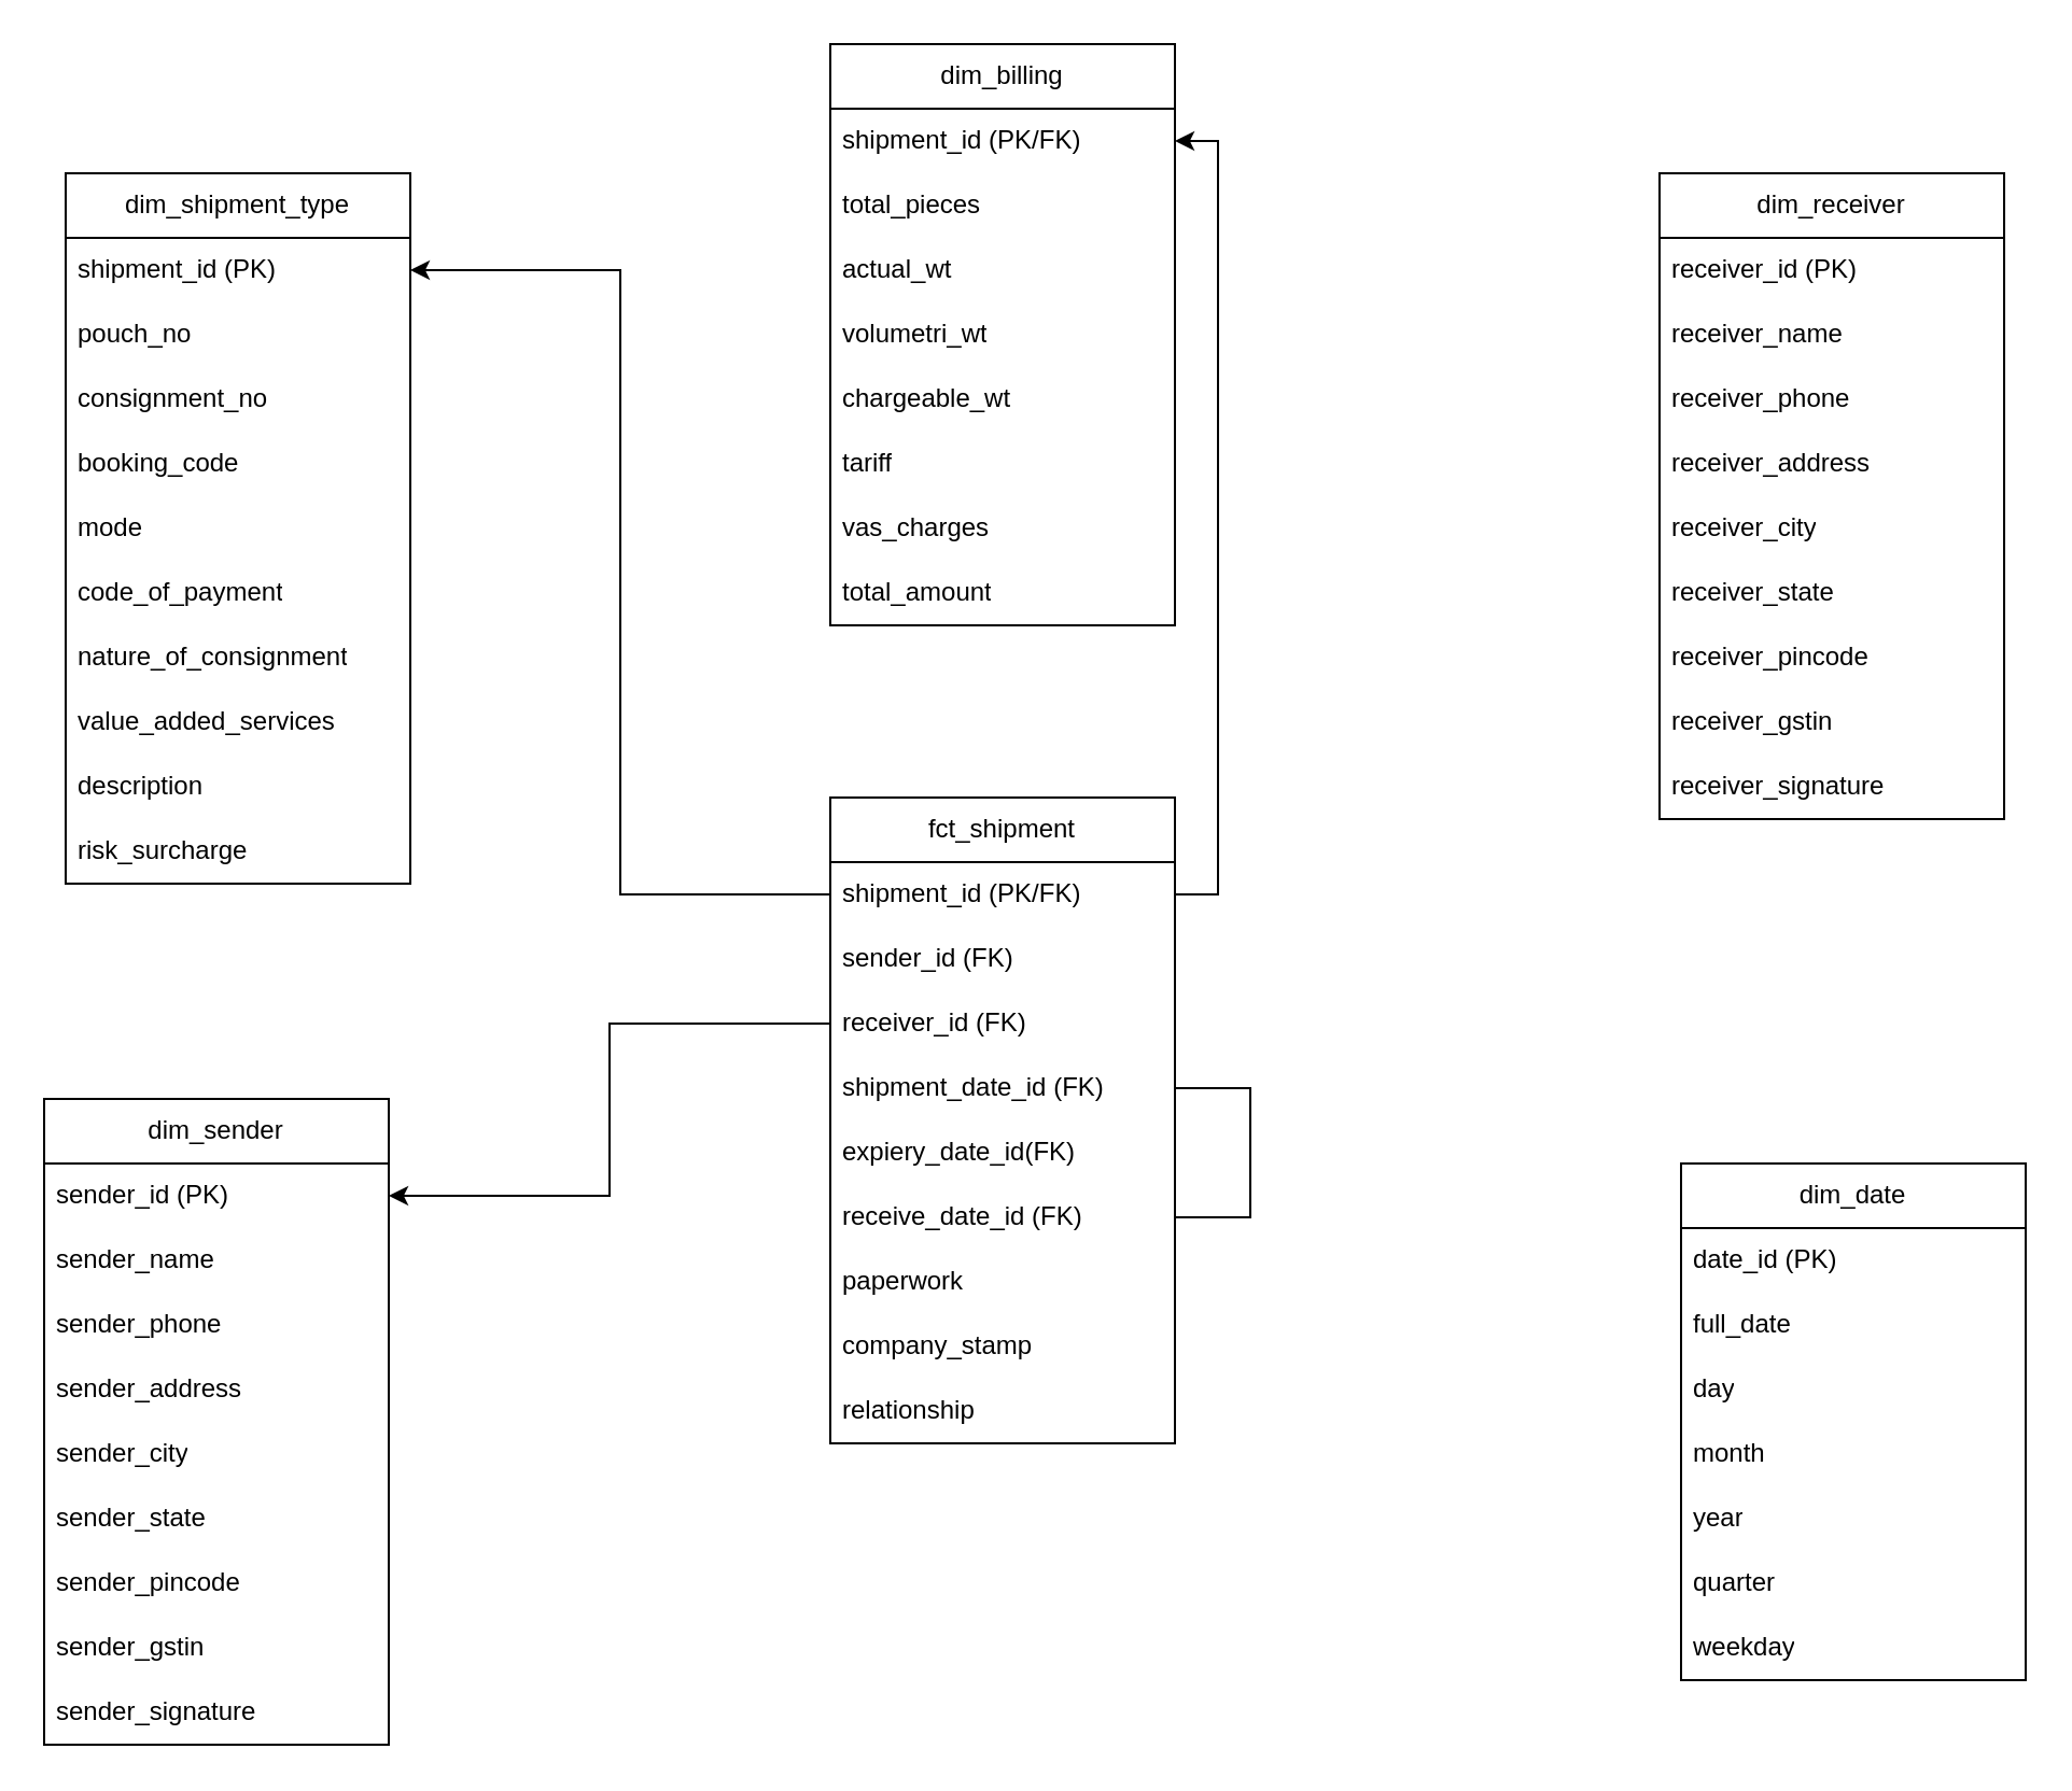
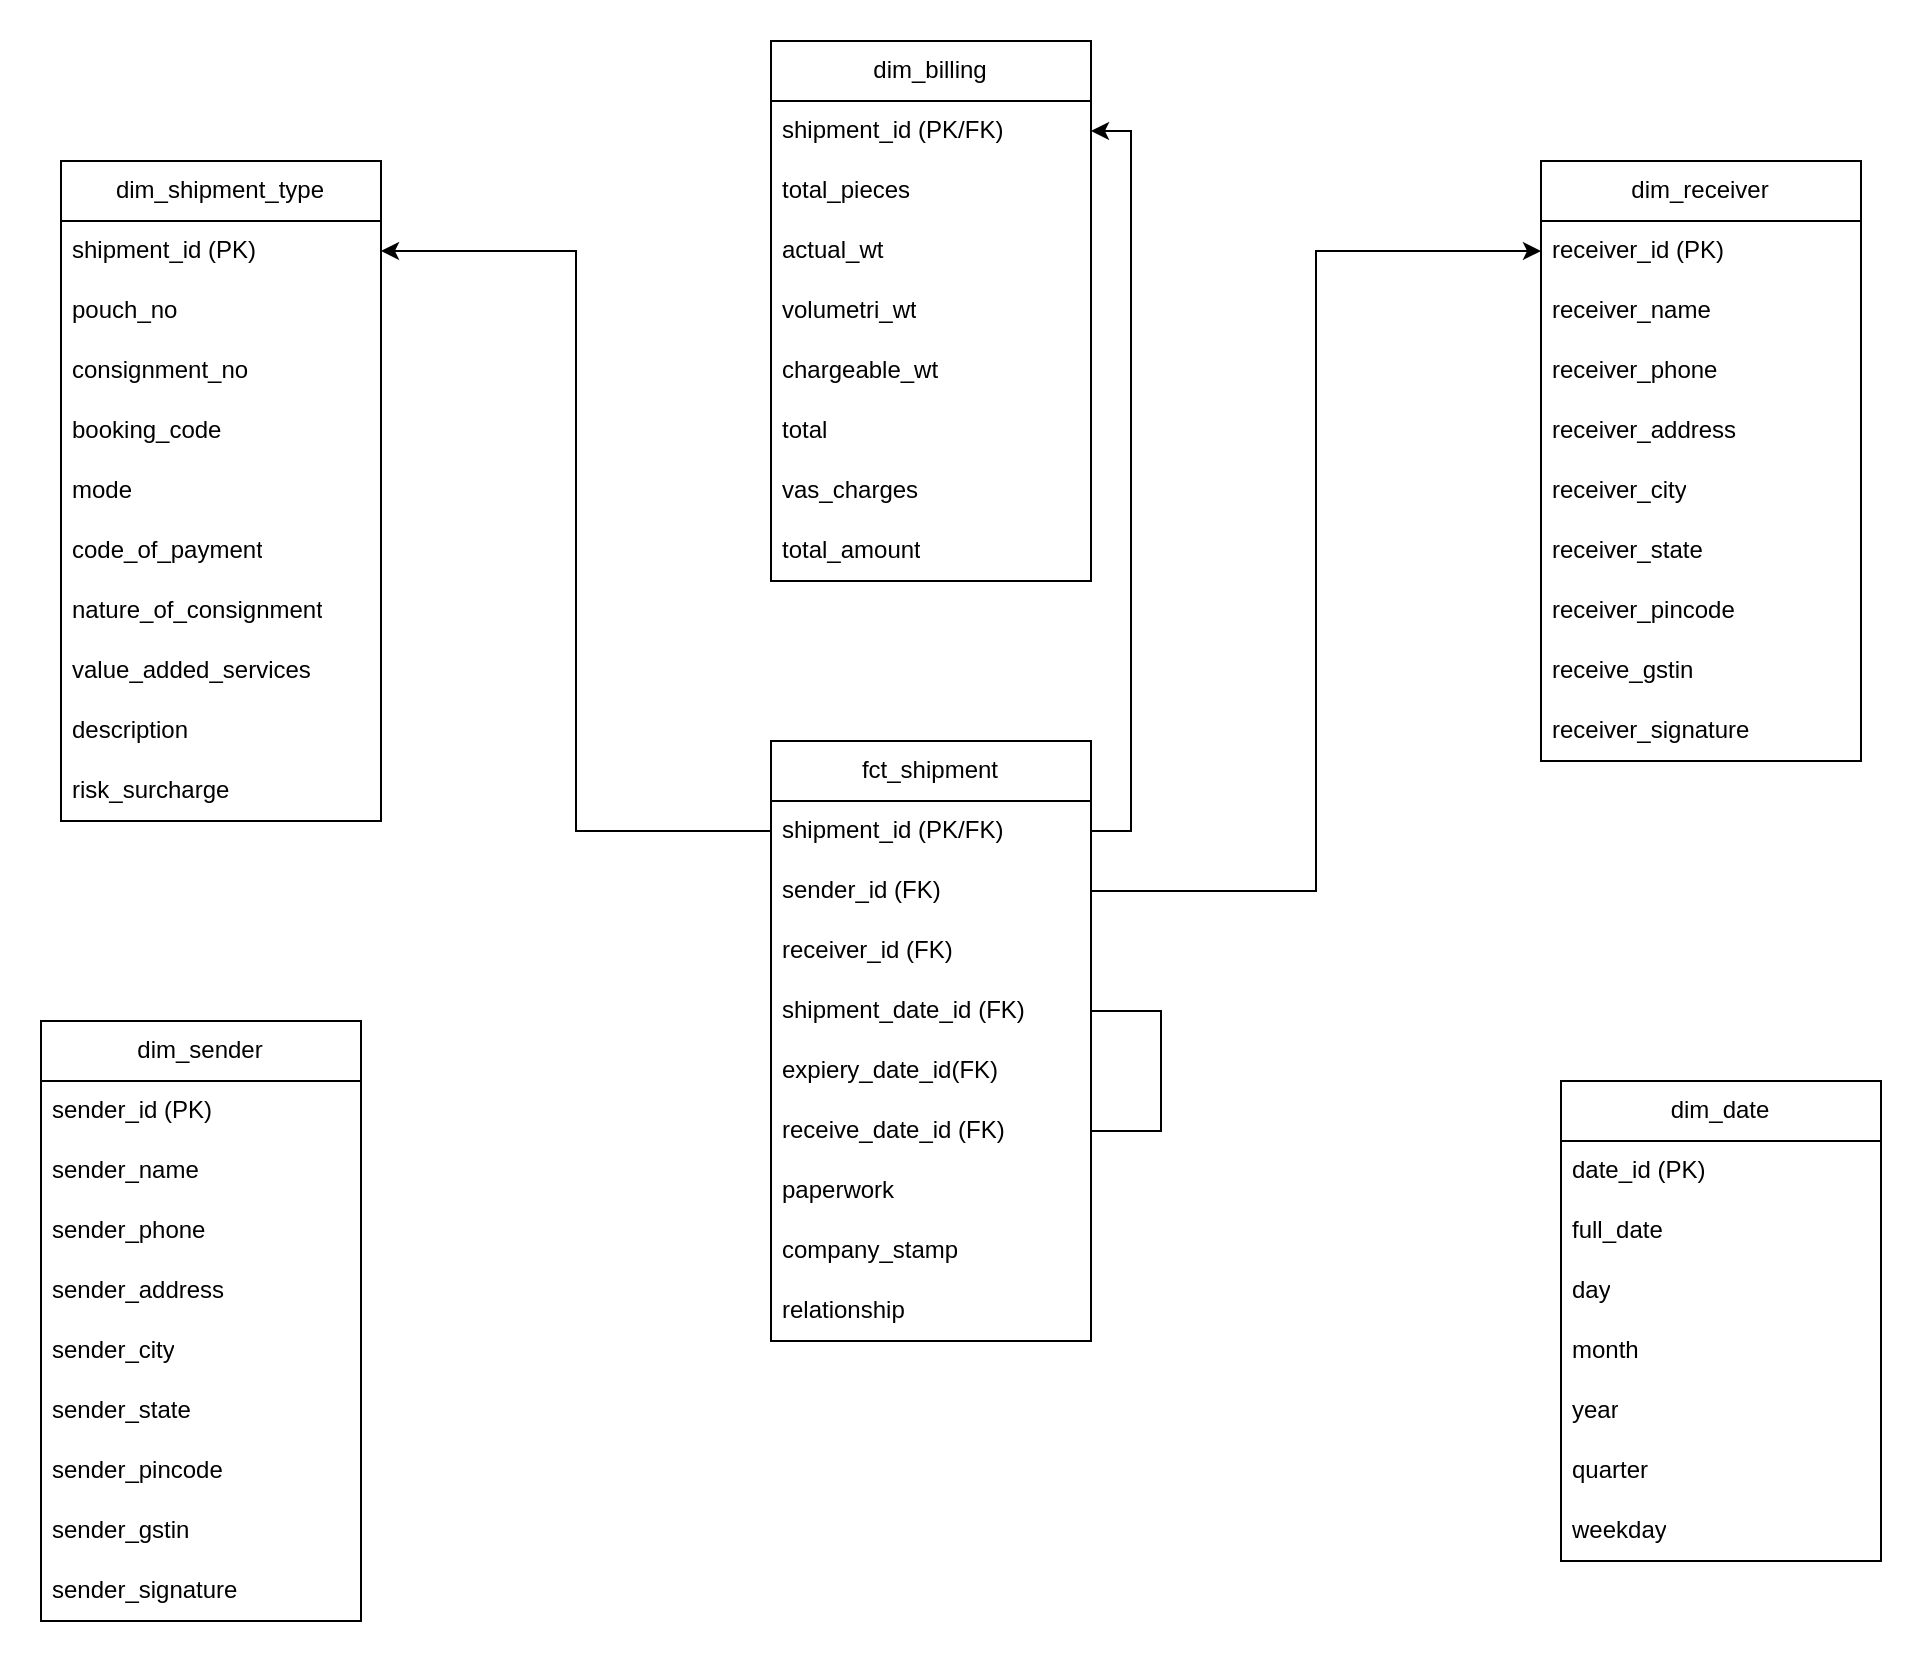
- <mxCell id="18" value="tariff" style="text;strokeColor=none;fillColor=none;align=left;verticalAlign=middle;spacingLeft=4;spacingRight=4;overflow=hidden;points=[[0,0.5],[1,0.5]];portConstraint=eastwest;rotatable=0;whiteSpace=wrap;html=1;" vertex="1" parent="12"><mxGeometry y="180" width="160" height="30" as="geometry" /></mxCell>
+ <mxCell id="18" value="total" style="text;strokeColor=none;fillColor=none;align=left;verticalAlign=middle;spacingLeft=4;spacingRight=4;overflow=hidden;points=[[0,0.5],[1,0.5]];portConstraint=eastwest;rotatable=0;whiteSpace=wrap;html=1;" vertex="1" parent="12"><mxGeometry y="180" width="160" height="30" as="geometry" /></mxCell>
+ <mxCell id="62" style="edgeStyle=orthogonalEdgeStyle;rounded=0;orthogonalLoop=1;jettySize=auto;html=1;exitX=1;exitY=0.5;exitDx=0;exitDy=0;" edge="1" parent="1" source="4" target="43"><mxGeometry relative="1" as="geometry" /></mxCell>
- <mxCell id="50" value="receiver_gstin" style="text;strokeColor=none;fillColor=none;align=left;verticalAlign=middle;spacingLeft=4;spacingRight=4;overflow=hidden;points=[[0,0.5],[1,0.5]];portConstraint=eastwest;rotatable=0;whiteSpace=wrap;html=1;" vertex="1" parent="42"><mxGeometry y="240" width="160" height="30" as="geometry" /></mxCell>
+ <mxCell id="50" value="receive_gstin" style="text;strokeColor=none;fillColor=none;align=left;verticalAlign=middle;spacingLeft=4;spacingRight=4;overflow=hidden;points=[[0,0.5],[1,0.5]];portConstraint=eastwest;rotatable=0;whiteSpace=wrap;html=1;" vertex="1" parent="42"><mxGeometry y="240" width="160" height="30" as="geometry" /></mxCell>
- <mxCell id="63" style="edgeStyle=orthogonalEdgeStyle;rounded=0;orthogonalLoop=1;jettySize=auto;html=1;exitX=0;exitY=0.5;exitDx=0;exitDy=0;" edge="1" parent="1" source="5" target="33"><mxGeometry relative="1" as="geometry" /></mxCell>
